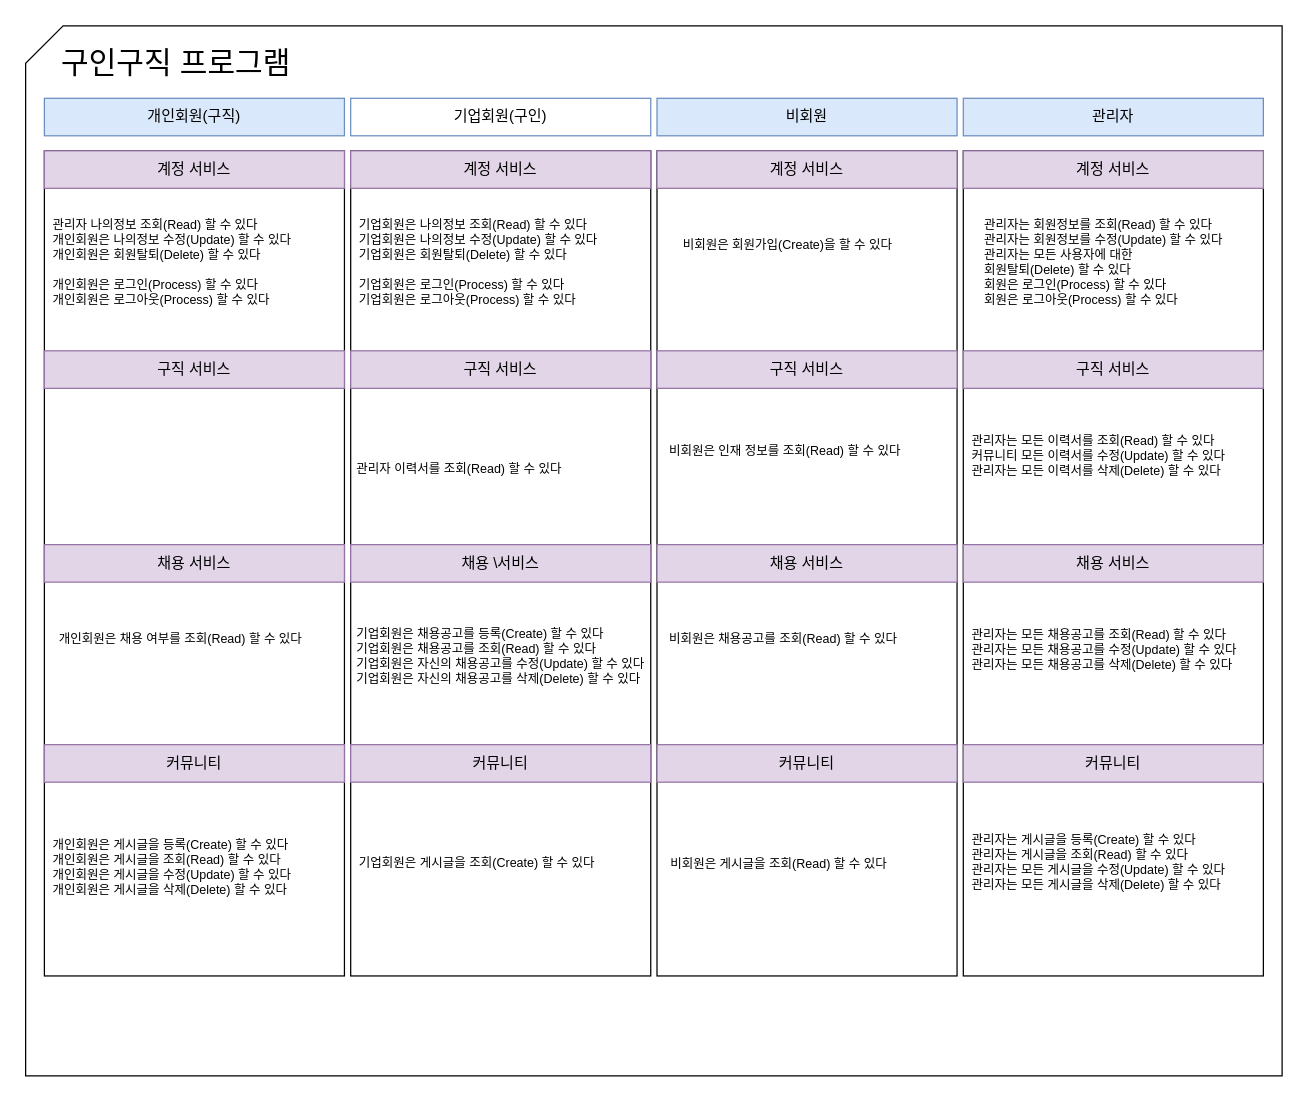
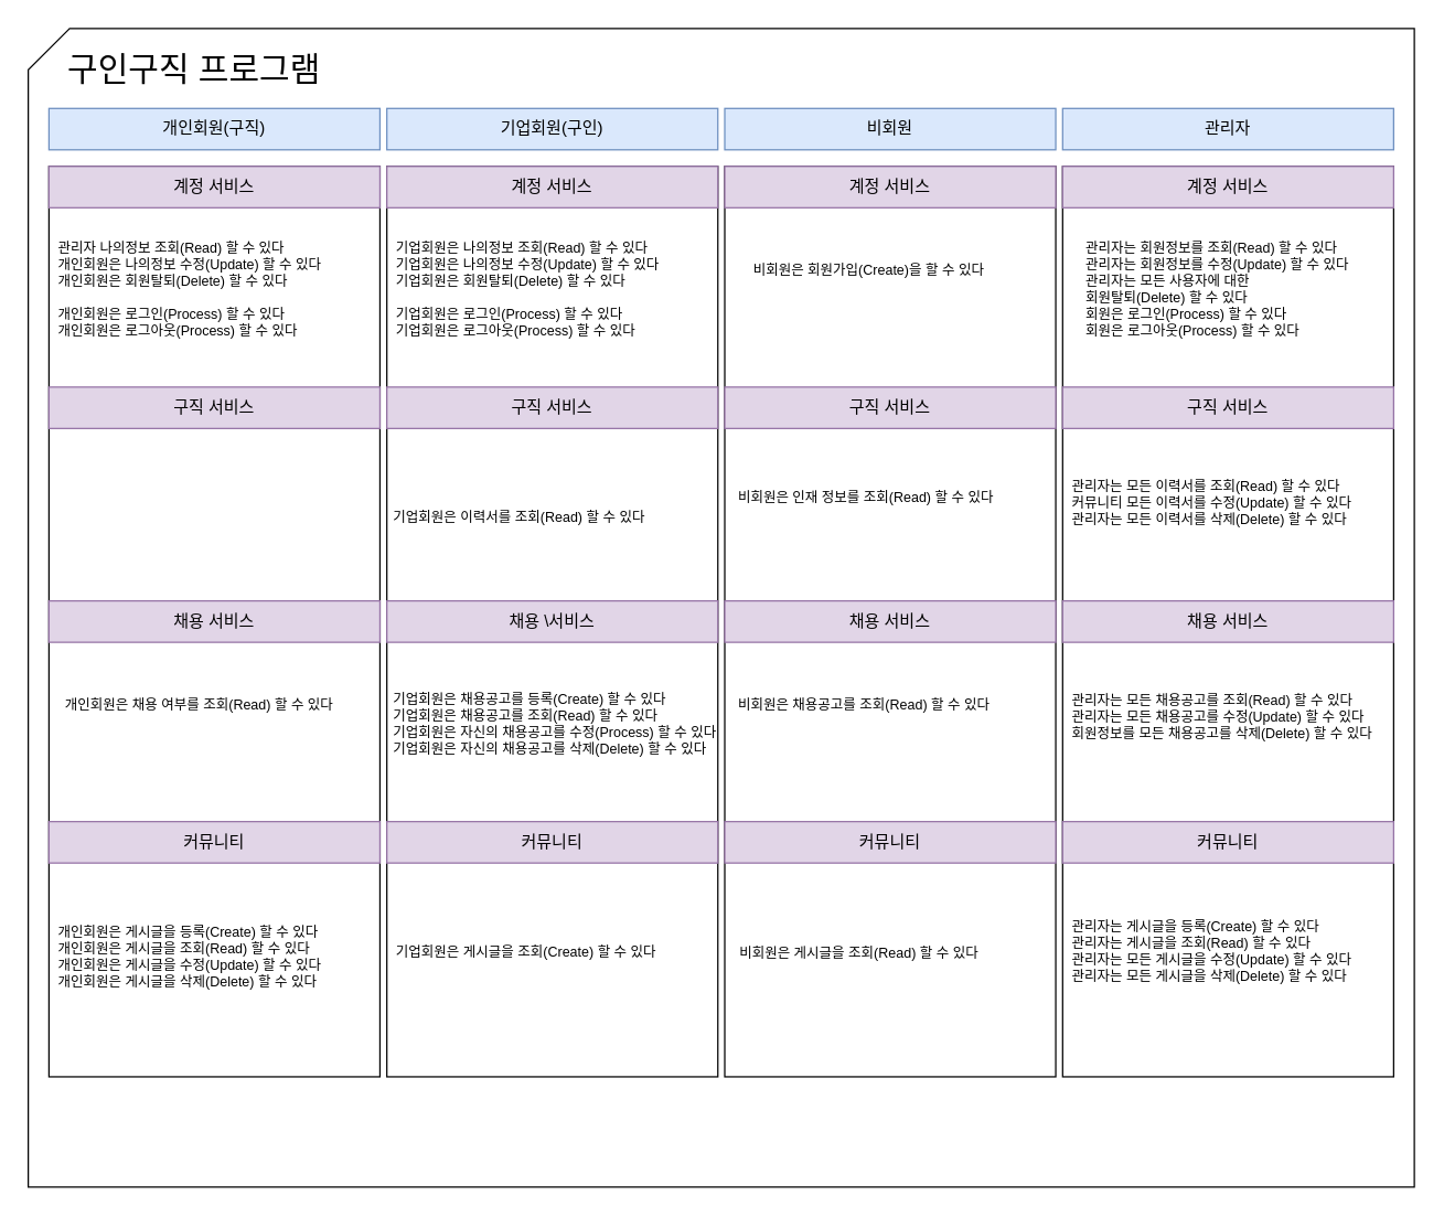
- <mxCell id="29" value="기업회원(구인)" style="rounded=0;whiteSpace=wrap;html=1;fillColor=#ffffff;strokeColor=#6c8ebf;" parent="1" vertex="1"><mxGeometry x="280" y="78" width="240" height="30" as="geometry" /></mxCell>
+ <mxCell id="29" value="기업회원(구인)" style="rounded=0;whiteSpace=wrap;html=1;fillColor=#dae8fc;strokeColor=#6c8ebf;" parent="1" vertex="1"><mxGeometry x="280" y="78" width="240" height="30" as="geometry" /></mxCell>
- <mxCell id="27" value="&lt;div&gt;관리자 이력서를 조회(Read) 할 수 있다&lt;/div&gt;&lt;div&gt;&lt;br&gt;&lt;/div&gt;" style="text;html=1;align=left;verticalAlign=middle;resizable=0;points=[];autosize=1;strokeColor=none;fillColor=none;fontSize=10;" parent="1" vertex="1"><mxGeometry x="283" y="360" width="210" height="40" as="geometry" /></mxCell>
+ <mxCell id="27" value="&lt;div&gt;기업회원은 이력서를 조회(Read) 할 수 있다&lt;/div&gt;&lt;div&gt;&lt;br&gt;&lt;/div&gt;" style="text;html=1;align=left;verticalAlign=middle;resizable=0;points=[];autosize=1;strokeColor=none;fillColor=none;fontSize=10;" parent="1" vertex="1"><mxGeometry x="283" y="360" width="210" height="40" as="geometry" /></mxCell>
- <mxCell id="35" value="&lt;div&gt;&lt;span style=&quot;background-color: transparent; color: light-dark(rgb(0, 0, 0), rgb(255, 255, 255));&quot;&gt;관리자는 모든 채용공고를 조회(Read) 할 수 있다&lt;/span&gt;&lt;/div&gt;&lt;div&gt;관리자는 모든 채용공고를 수정(Update) 할 수 있다&lt;/div&gt;&lt;div&gt;관리자는 모든 채용공고를 삭제(Delete) 할 수 있다&lt;/div&gt;&lt;div&gt;&lt;br&gt;&lt;/div&gt;" style="text;html=1;align=left;verticalAlign=middle;resizable=0;points=[];autosize=1;strokeColor=none;fillColor=none;fontSize=10;" parent="1" vertex="1"><mxGeometry x="775" y="495" width="240" height="60" as="geometry" /></mxCell>
+ <mxCell id="35" value="&lt;div&gt;&lt;span style=&quot;background-color: transparent; color: light-dark(rgb(0, 0, 0), rgb(255, 255, 255));&quot;&gt;관리자는 모든 채용공고를 조회(Read) 할 수 있다&lt;/span&gt;&lt;/div&gt;&lt;div&gt;관리자는 모든 채용공고를 수정(Update) 할 수 있다&lt;/div&gt;&lt;div&gt;회원정보를 모든 채용공고를 삭제(Delete) 할 수 있다&lt;/div&gt;&lt;div&gt;&lt;br&gt;&lt;/div&gt;" style="text;html=1;align=left;verticalAlign=middle;resizable=0;points=[];autosize=1;strokeColor=none;fillColor=none;fontSize=10;" parent="1" vertex="1"><mxGeometry x="775" y="495" width="240" height="60" as="geometry" /></mxCell>
- <mxCell id="37" value="&lt;div&gt;&lt;span style=&quot;background-color: transparent; color: light-dark(rgb(0, 0, 0), rgb(255, 255, 255));&quot;&gt;기업회원은 채용공고를 등록(Create) 할 수 있다&lt;/span&gt;&lt;/div&gt;&lt;div&gt;&lt;span style=&quot;background-color: transparent; color: light-dark(rgb(0, 0, 0), rgb(255, 255, 255));&quot;&gt;기업회원은 채용공고를 조회(Read) 할 수 있다&lt;/span&gt;&lt;/div&gt;&lt;div&gt;기업회원은 자신의 채용공고를 수정(Update) 할 수 있다&lt;/div&gt;&lt;div&gt;기업회원은 자신의 채용공고를 삭제(Delete) 할 수 있다&lt;/div&gt;&lt;div&gt;&lt;br&gt;&lt;/div&gt;" style="text;html=1;align=left;verticalAlign=middle;resizable=0;points=[];autosize=1;strokeColor=none;fillColor=none;fontSize=10;" parent="1" vertex="1"><mxGeometry x="283" y="495" width="250" height="70" as="geometry" /></mxCell>
+ <mxCell id="37" value="&lt;div&gt;&lt;span style=&quot;background-color: transparent; color: light-dark(rgb(0, 0, 0), rgb(255, 255, 255));&quot;&gt;기업회원은 채용공고를 등록(Create) 할 수 있다&lt;/span&gt;&lt;/div&gt;&lt;div&gt;&lt;span style=&quot;background-color: transparent; color: light-dark(rgb(0, 0, 0), rgb(255, 255, 255));&quot;&gt;기업회원은 채용공고를 조회(Read) 할 수 있다&lt;/span&gt;&lt;/div&gt;&lt;div&gt;기업회원은 자신의 채용공고를 수정(Process) 할 수 있다&lt;/div&gt;&lt;div&gt;기업회원은 자신의 채용공고를 삭제(Delete) 할 수 있다&lt;/div&gt;&lt;div&gt;&lt;br&gt;&lt;/div&gt;" style="text;html=1;align=left;verticalAlign=middle;resizable=0;points=[];autosize=1;strokeColor=none;fillColor=none;fontSize=10;" parent="1" vertex="1"><mxGeometry x="283" y="495" width="250" height="70" as="geometry" /></mxCell>
